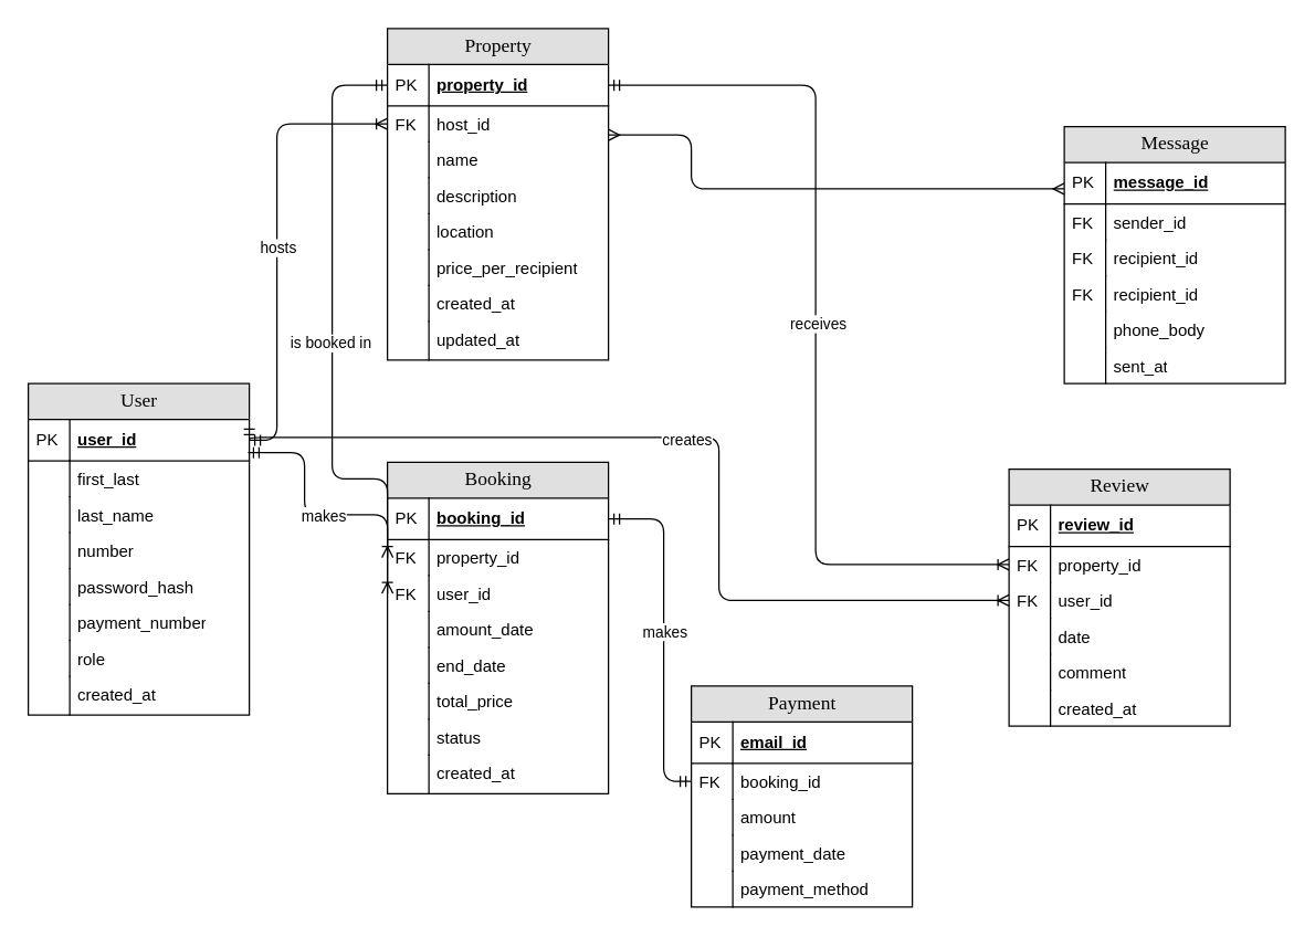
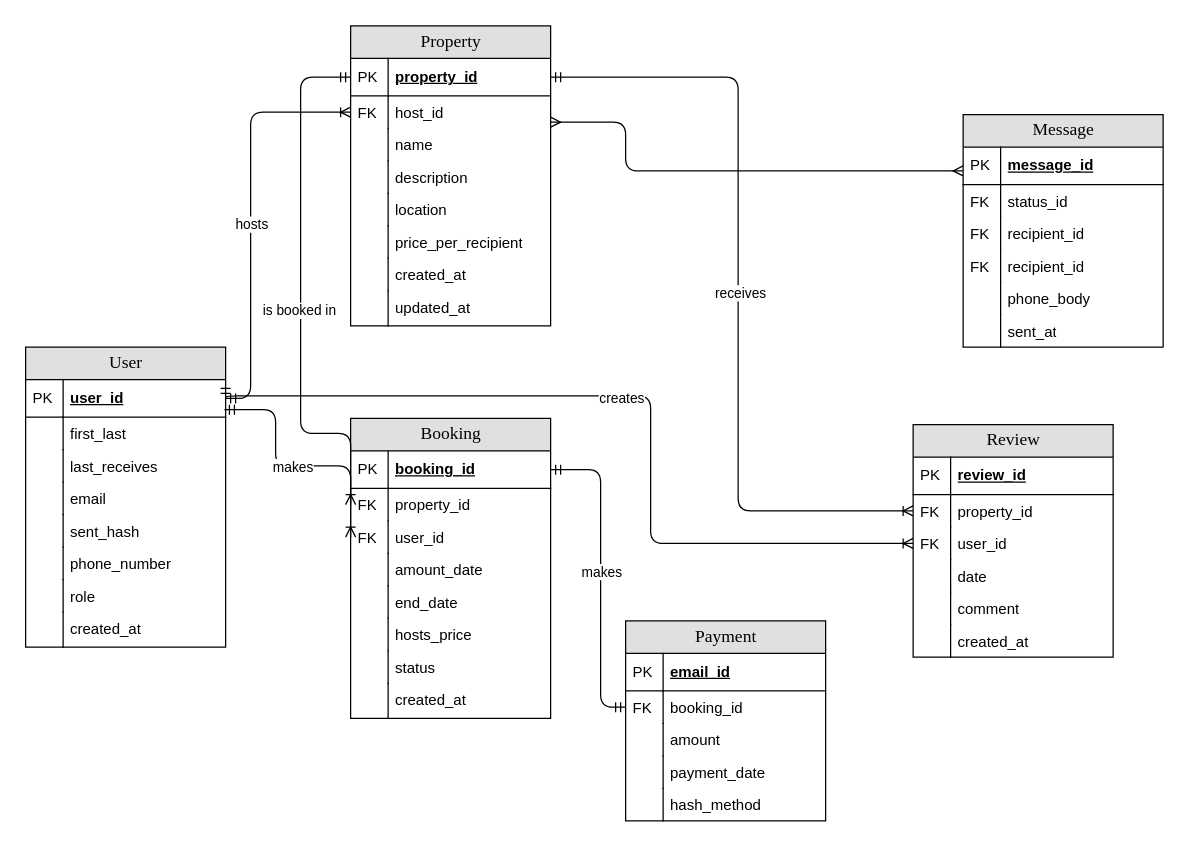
- <mxCell id="83" value="sender_id" style="shape=partialRectangle;top=0;left=0;right=0;bottom=0;html=1;align=left;verticalAlign=top;fillColor=none;spacingLeft=34;spacingRight=4;whiteSpace=wrap;overflow=hidden;rotatable=0;points=[[0,0.5],[1,0.5]];portConstraint=eastwest;dropTarget=0;" vertex="1" parent="80"><mxGeometry y="56" width="160" height="26" as="geometry" /></mxCell>
+ <mxCell id="83" value="status_id" style="shape=partialRectangle;top=0;left=0;right=0;bottom=0;html=1;align=left;verticalAlign=top;fillColor=none;spacingLeft=34;spacingRight=4;whiteSpace=wrap;overflow=hidden;rotatable=0;points=[[0,0.5],[1,0.5]];portConstraint=eastwest;dropTarget=0;" vertex="1" parent="80"><mxGeometry y="56" width="160" height="26" as="geometry" /></mxCell>
- <mxCell id="10" value="last_name" style="shape=partialRectangle;top=0;left=0;right=0;bottom=0;html=1;align=left;verticalAlign=top;fillColor=none;spacingLeft=34;spacingRight=4;whiteSpace=wrap;overflow=hidden;rotatable=0;points=[[0,0.5],[1,0.5]];portConstraint=eastwest;dropTarget=0;" parent="5" vertex="1"><mxGeometry y="82" width="160" height="26" as="geometry" /></mxCell>
+ <mxCell id="10" value="last_receives" style="shape=partialRectangle;top=0;left=0;right=0;bottom=0;html=1;align=left;verticalAlign=top;fillColor=none;spacingLeft=34;spacingRight=4;whiteSpace=wrap;overflow=hidden;rotatable=0;points=[[0,0.5],[1,0.5]];portConstraint=eastwest;dropTarget=0;" parent="5" vertex="1"><mxGeometry y="82" width="160" height="26" as="geometry" /></mxCell>
- <mxCell id="12" value="number" style="shape=partialRectangle;top=0;left=0;right=0;bottom=0;html=1;align=left;verticalAlign=top;fillColor=none;spacingLeft=34;spacingRight=4;whiteSpace=wrap;overflow=hidden;rotatable=0;points=[[0,0.5],[1,0.5]];portConstraint=eastwest;dropTarget=0;" parent="5" vertex="1"><mxGeometry y="108" width="160" height="26" as="geometry" /></mxCell>
+ <mxCell id="12" value="email" style="shape=partialRectangle;top=0;left=0;right=0;bottom=0;html=1;align=left;verticalAlign=top;fillColor=none;spacingLeft=34;spacingRight=4;whiteSpace=wrap;overflow=hidden;rotatable=0;points=[[0,0.5],[1,0.5]];portConstraint=eastwest;dropTarget=0;" parent="5" vertex="1"><mxGeometry y="108" width="160" height="26" as="geometry" /></mxCell>
- <mxCell id="14" value="password_hash" style="shape=partialRectangle;top=0;left=0;right=0;bottom=0;html=1;align=left;verticalAlign=top;fillColor=none;spacingLeft=34;spacingRight=4;whiteSpace=wrap;overflow=hidden;rotatable=0;points=[[0,0.5],[1,0.5]];portConstraint=eastwest;dropTarget=0;" parent="5" vertex="1"><mxGeometry y="134" width="160" height="26" as="geometry" /></mxCell>
+ <mxCell id="14" value="sent_hash" style="shape=partialRectangle;top=0;left=0;right=0;bottom=0;html=1;align=left;verticalAlign=top;fillColor=none;spacingLeft=34;spacingRight=4;whiteSpace=wrap;overflow=hidden;rotatable=0;points=[[0,0.5],[1,0.5]];portConstraint=eastwest;dropTarget=0;" parent="5" vertex="1"><mxGeometry y="134" width="160" height="26" as="geometry" /></mxCell>
- <mxCell id="16" value="payment_number" style="shape=partialRectangle;top=0;left=0;right=0;bottom=0;html=1;align=left;verticalAlign=top;fillColor=none;spacingLeft=34;spacingRight=4;whiteSpace=wrap;overflow=hidden;rotatable=0;points=[[0,0.5],[1,0.5]];portConstraint=eastwest;dropTarget=0;" vertex="1" parent="5"><mxGeometry y="160" width="160" height="26" as="geometry" /></mxCell>
+ <mxCell id="16" value="phone_number" style="shape=partialRectangle;top=0;left=0;right=0;bottom=0;html=1;align=left;verticalAlign=top;fillColor=none;spacingLeft=34;spacingRight=4;whiteSpace=wrap;overflow=hidden;rotatable=0;points=[[0,0.5],[1,0.5]];portConstraint=eastwest;dropTarget=0;" vertex="1" parent="5"><mxGeometry y="160" width="160" height="26" as="geometry" /></mxCell>
- <mxCell id="50" value="total_price" style="shape=partialRectangle;top=0;left=0;right=0;bottom=0;html=1;align=left;verticalAlign=top;fillColor=none;spacingLeft=34;spacingRight=4;whiteSpace=wrap;overflow=hidden;rotatable=0;points=[[0,0.5],[1,0.5]];portConstraint=eastwest;dropTarget=0;" vertex="1" parent="39"><mxGeometry y="160" width="160" height="26" as="geometry" /></mxCell>
+ <mxCell id="50" value="hosts_price" style="shape=partialRectangle;top=0;left=0;right=0;bottom=0;html=1;align=left;verticalAlign=top;fillColor=none;spacingLeft=34;spacingRight=4;whiteSpace=wrap;overflow=hidden;rotatable=0;points=[[0,0.5],[1,0.5]];portConstraint=eastwest;dropTarget=0;" vertex="1" parent="39"><mxGeometry y="160" width="160" height="26" as="geometry" /></mxCell>
- <mxCell id="65" value="payment_method" style="shape=partialRectangle;top=0;left=0;right=0;bottom=0;html=1;align=left;verticalAlign=top;fillColor=none;spacingLeft=34;spacingRight=4;whiteSpace=wrap;overflow=hidden;rotatable=0;points=[[0,0.5],[1,0.5]];portConstraint=eastwest;dropTarget=0;" vertex="1" parent="56"><mxGeometry y="134" width="160" height="26" as="geometry" /></mxCell>
+ <mxCell id="65" value="hash_method" style="shape=partialRectangle;top=0;left=0;right=0;bottom=0;html=1;align=left;verticalAlign=top;fillColor=none;spacingLeft=34;spacingRight=4;whiteSpace=wrap;overflow=hidden;rotatable=0;points=[[0,0.5],[1,0.5]];portConstraint=eastwest;dropTarget=0;" vertex="1" parent="56"><mxGeometry y="134" width="160" height="26" as="geometry" /></mxCell>
